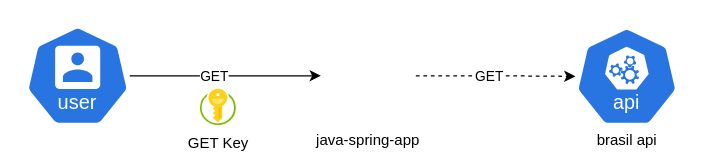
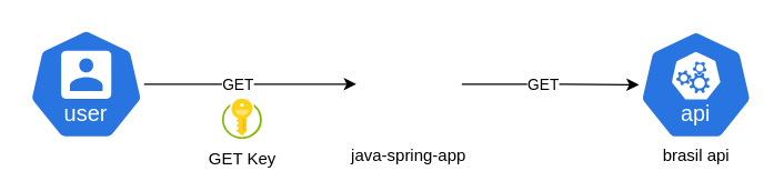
- <mxCell id="3" style="edgeStyle=orthogonalEdgeStyle;rounded=0;orthogonalLoop=1;jettySize=auto;html=1;dashed=1;" edge="1" parent="1" source="5" target="2"><mxGeometry relative="1" as="geometry" /></mxCell>
+ <mxCell id="3" style="edgeStyle=orthogonalEdgeStyle;rounded=0;orthogonalLoop=1;jettySize=auto;html=1;" edge="1" parent="1" source="5" target="2"><mxGeometry relative="1" as="geometry" /></mxCell>
